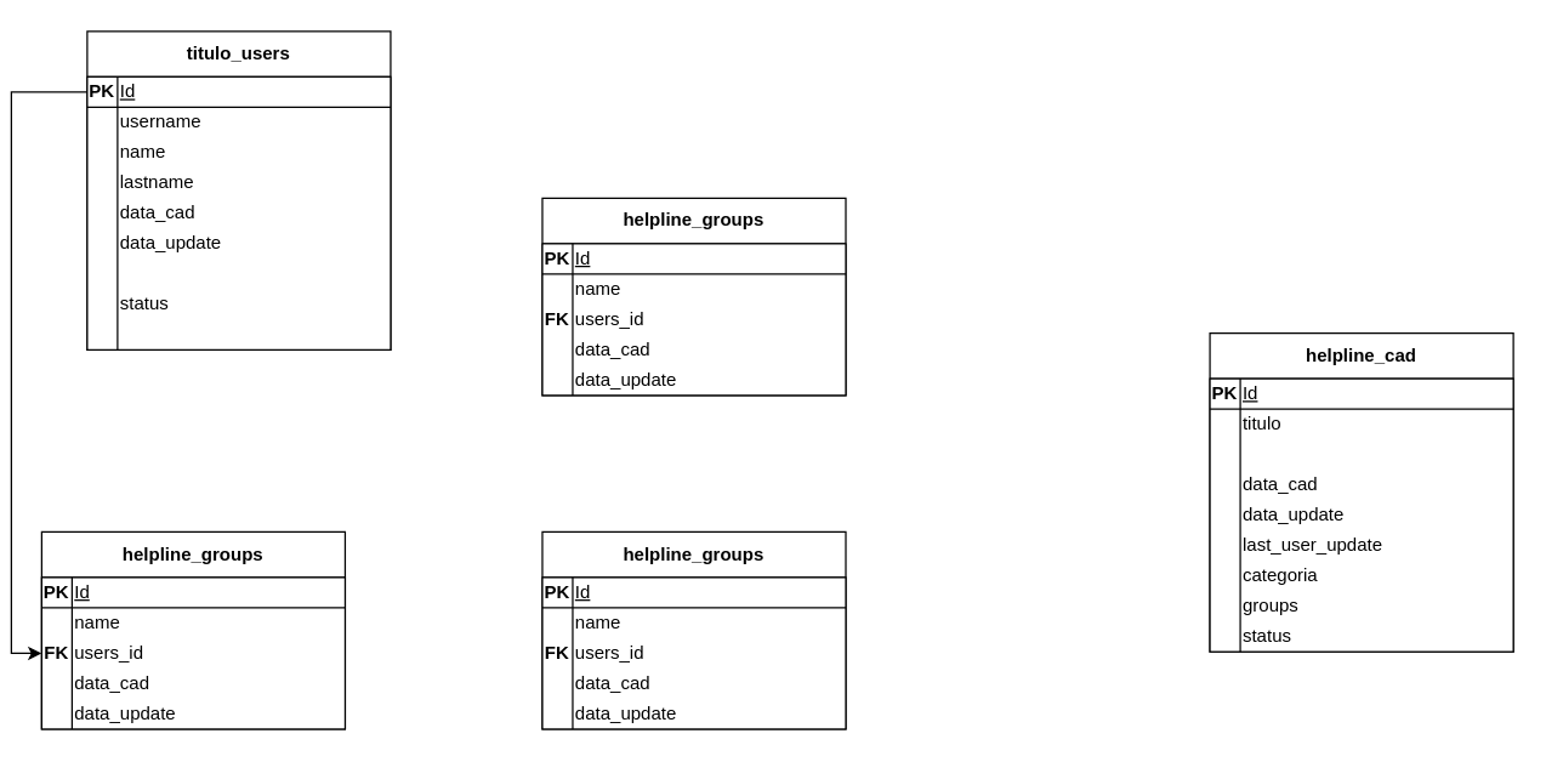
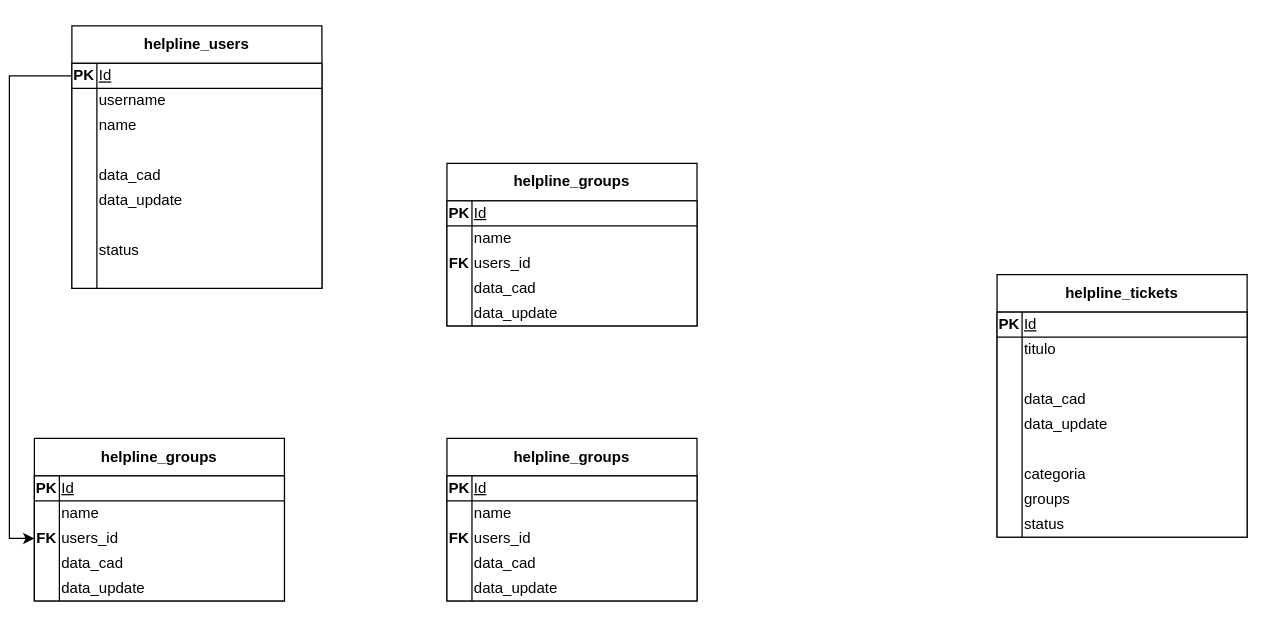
- <mxCell id="13" value="titulo_users" style="swimlane;whiteSpace=wrap;html=1;startSize=30;" vertex="1" parent="1"><mxGeometry x="50" y="20" width="200" height="210" as="geometry" /></mxCell>
+ <mxCell id="13" value="helpline_users" style="swimlane;whiteSpace=wrap;html=1;startSize=30;" vertex="1" parent="1"><mxGeometry x="50" y="20" width="200" height="210" as="geometry" /></mxCell>
- <mxCell id="19" value="lastname" style="text;html=1;align=left;verticalAlign=middle;whiteSpace=wrap;rounded=0;" vertex="1" parent="13"><mxGeometry x="20" y="90" width="70" height="20" as="geometry" /></mxCell>
- <mxCell id="2" value="helpline_cad" style="swimlane;whiteSpace=wrap;html=1;startSize=30;" vertex="1" parent="1"><mxGeometry x="790" y="219" width="200" height="210" as="geometry" /></mxCell>
+ <mxCell id="2" value="helpline_tickets" style="swimlane;whiteSpace=wrap;html=1;startSize=30;" vertex="1" parent="1"><mxGeometry x="790" y="219" width="200" height="210" as="geometry" /></mxCell>
- <mxCell id="9" value="last_user_update" style="text;html=1;align=left;verticalAlign=middle;whiteSpace=wrap;rounded=0;" vertex="1" parent="2"><mxGeometry x="20" y="130" width="100" height="20" as="geometry" /></mxCell>
